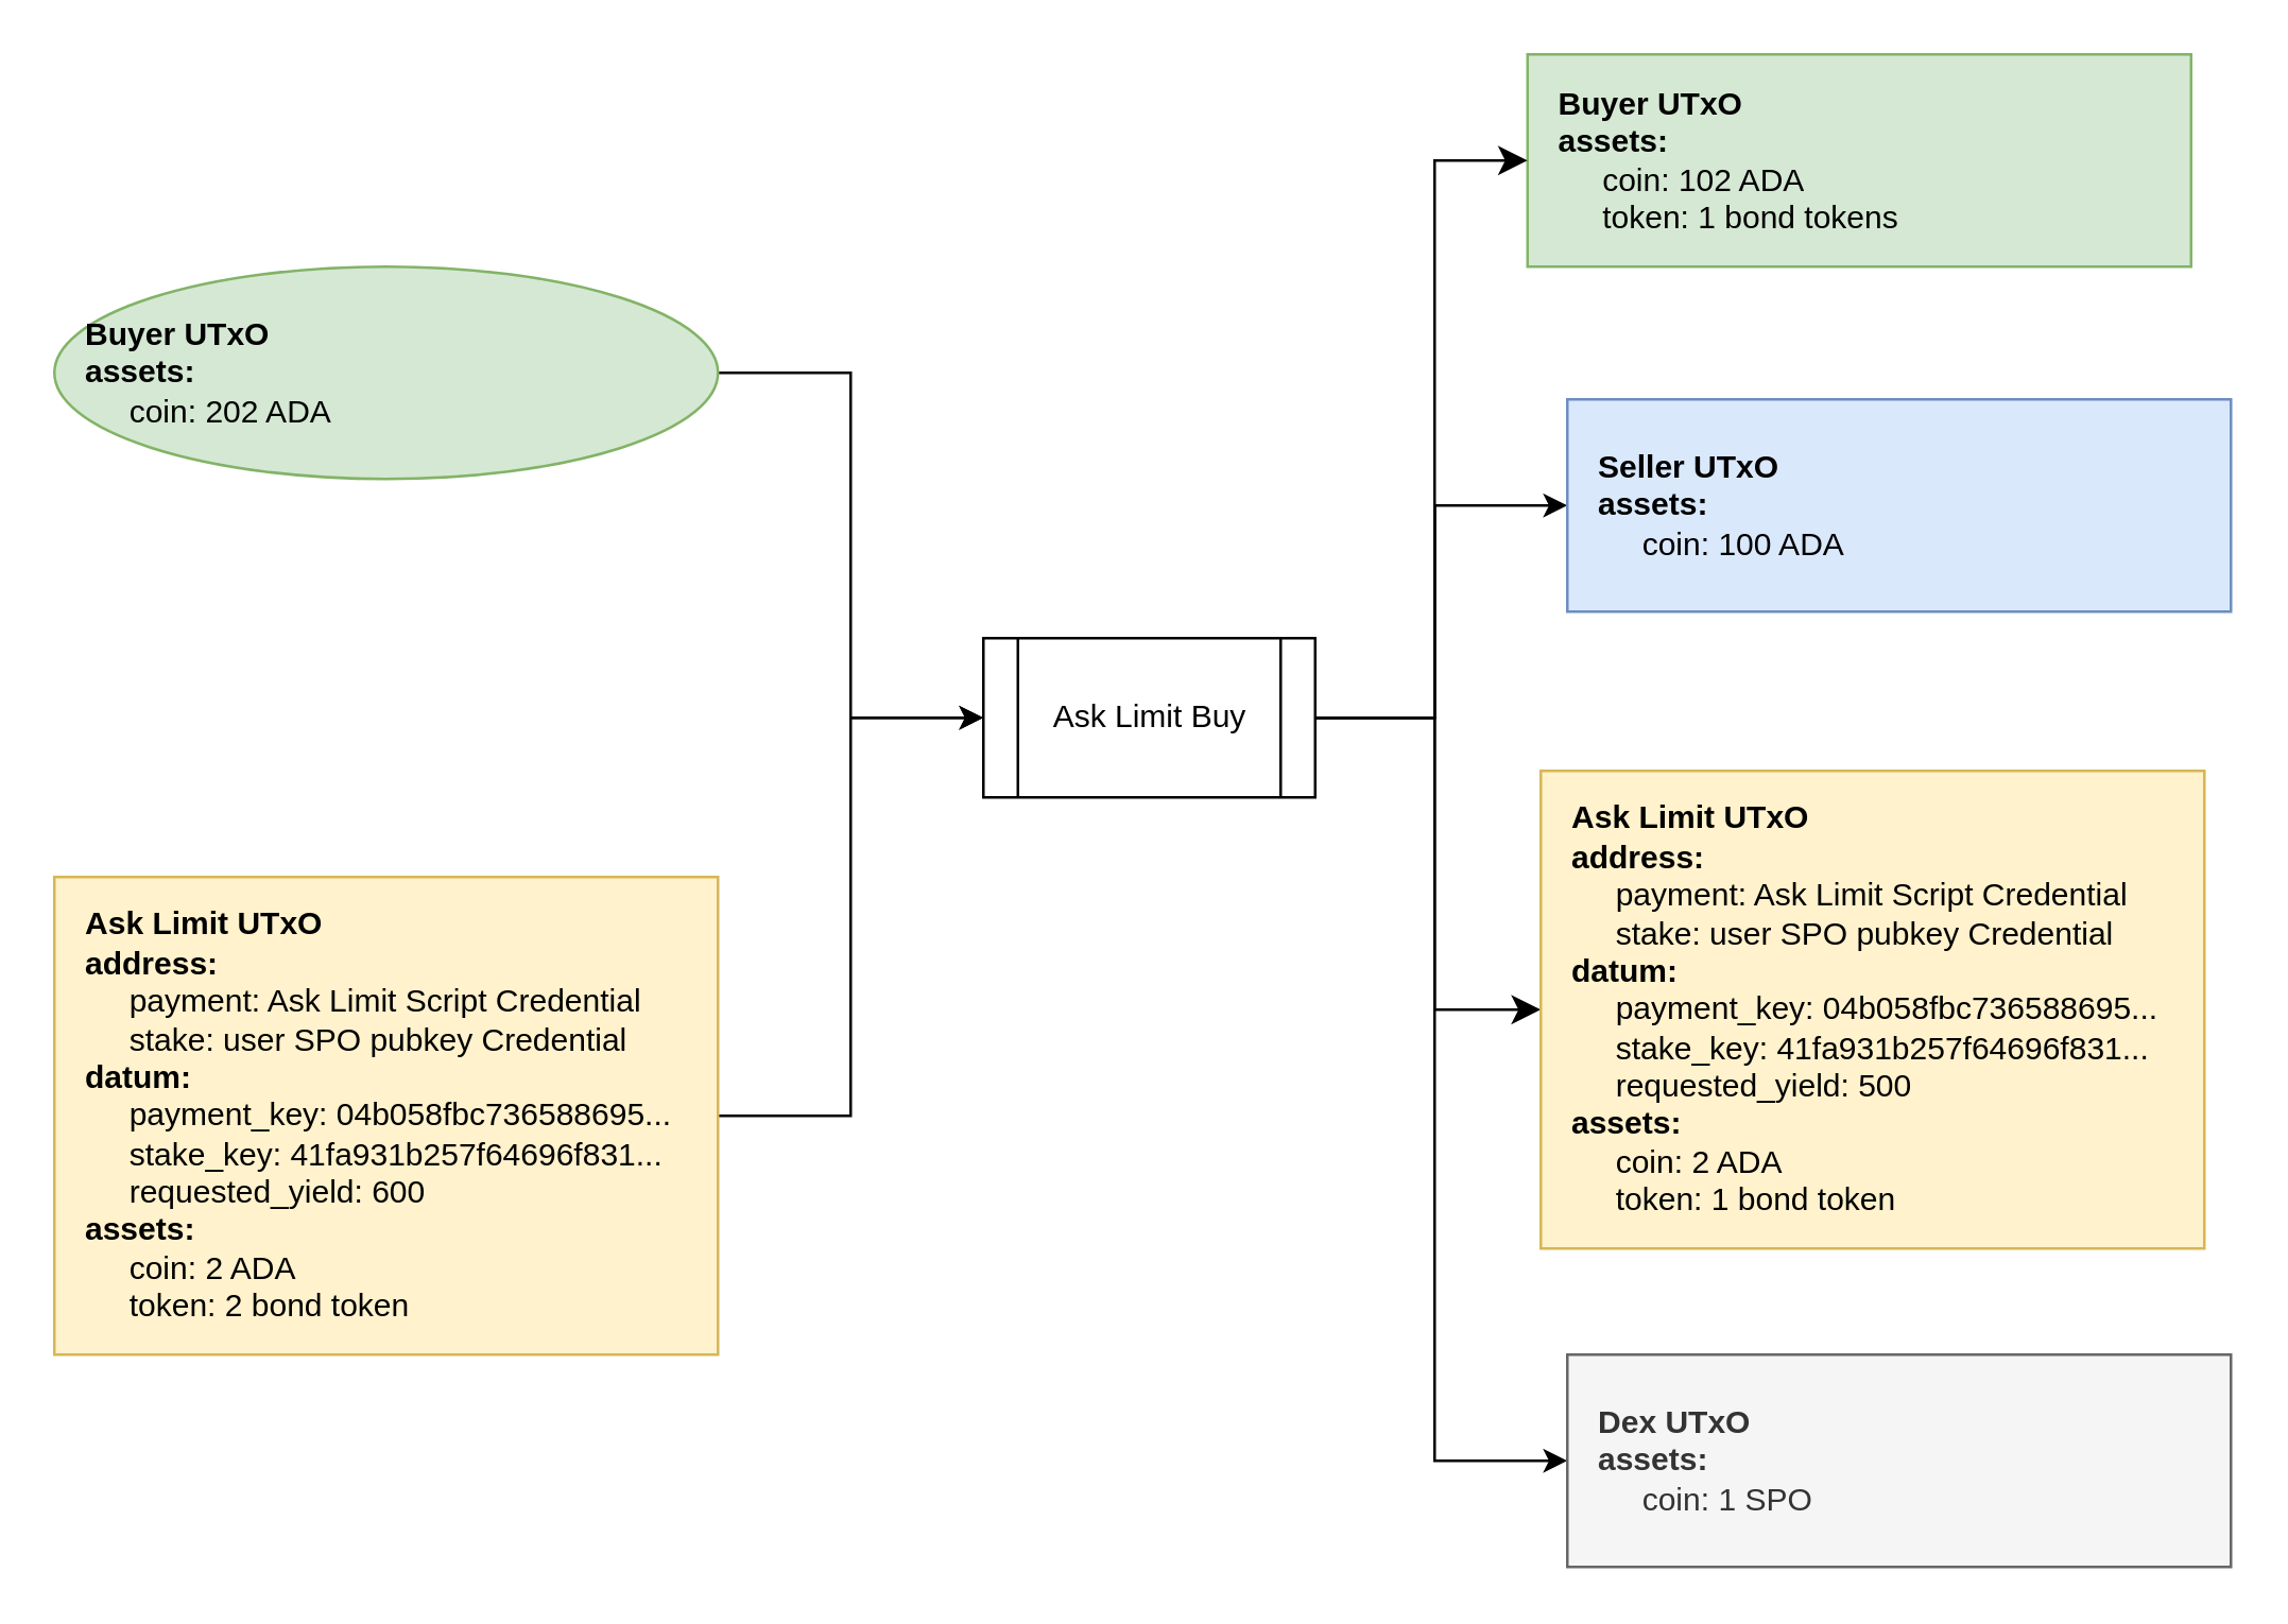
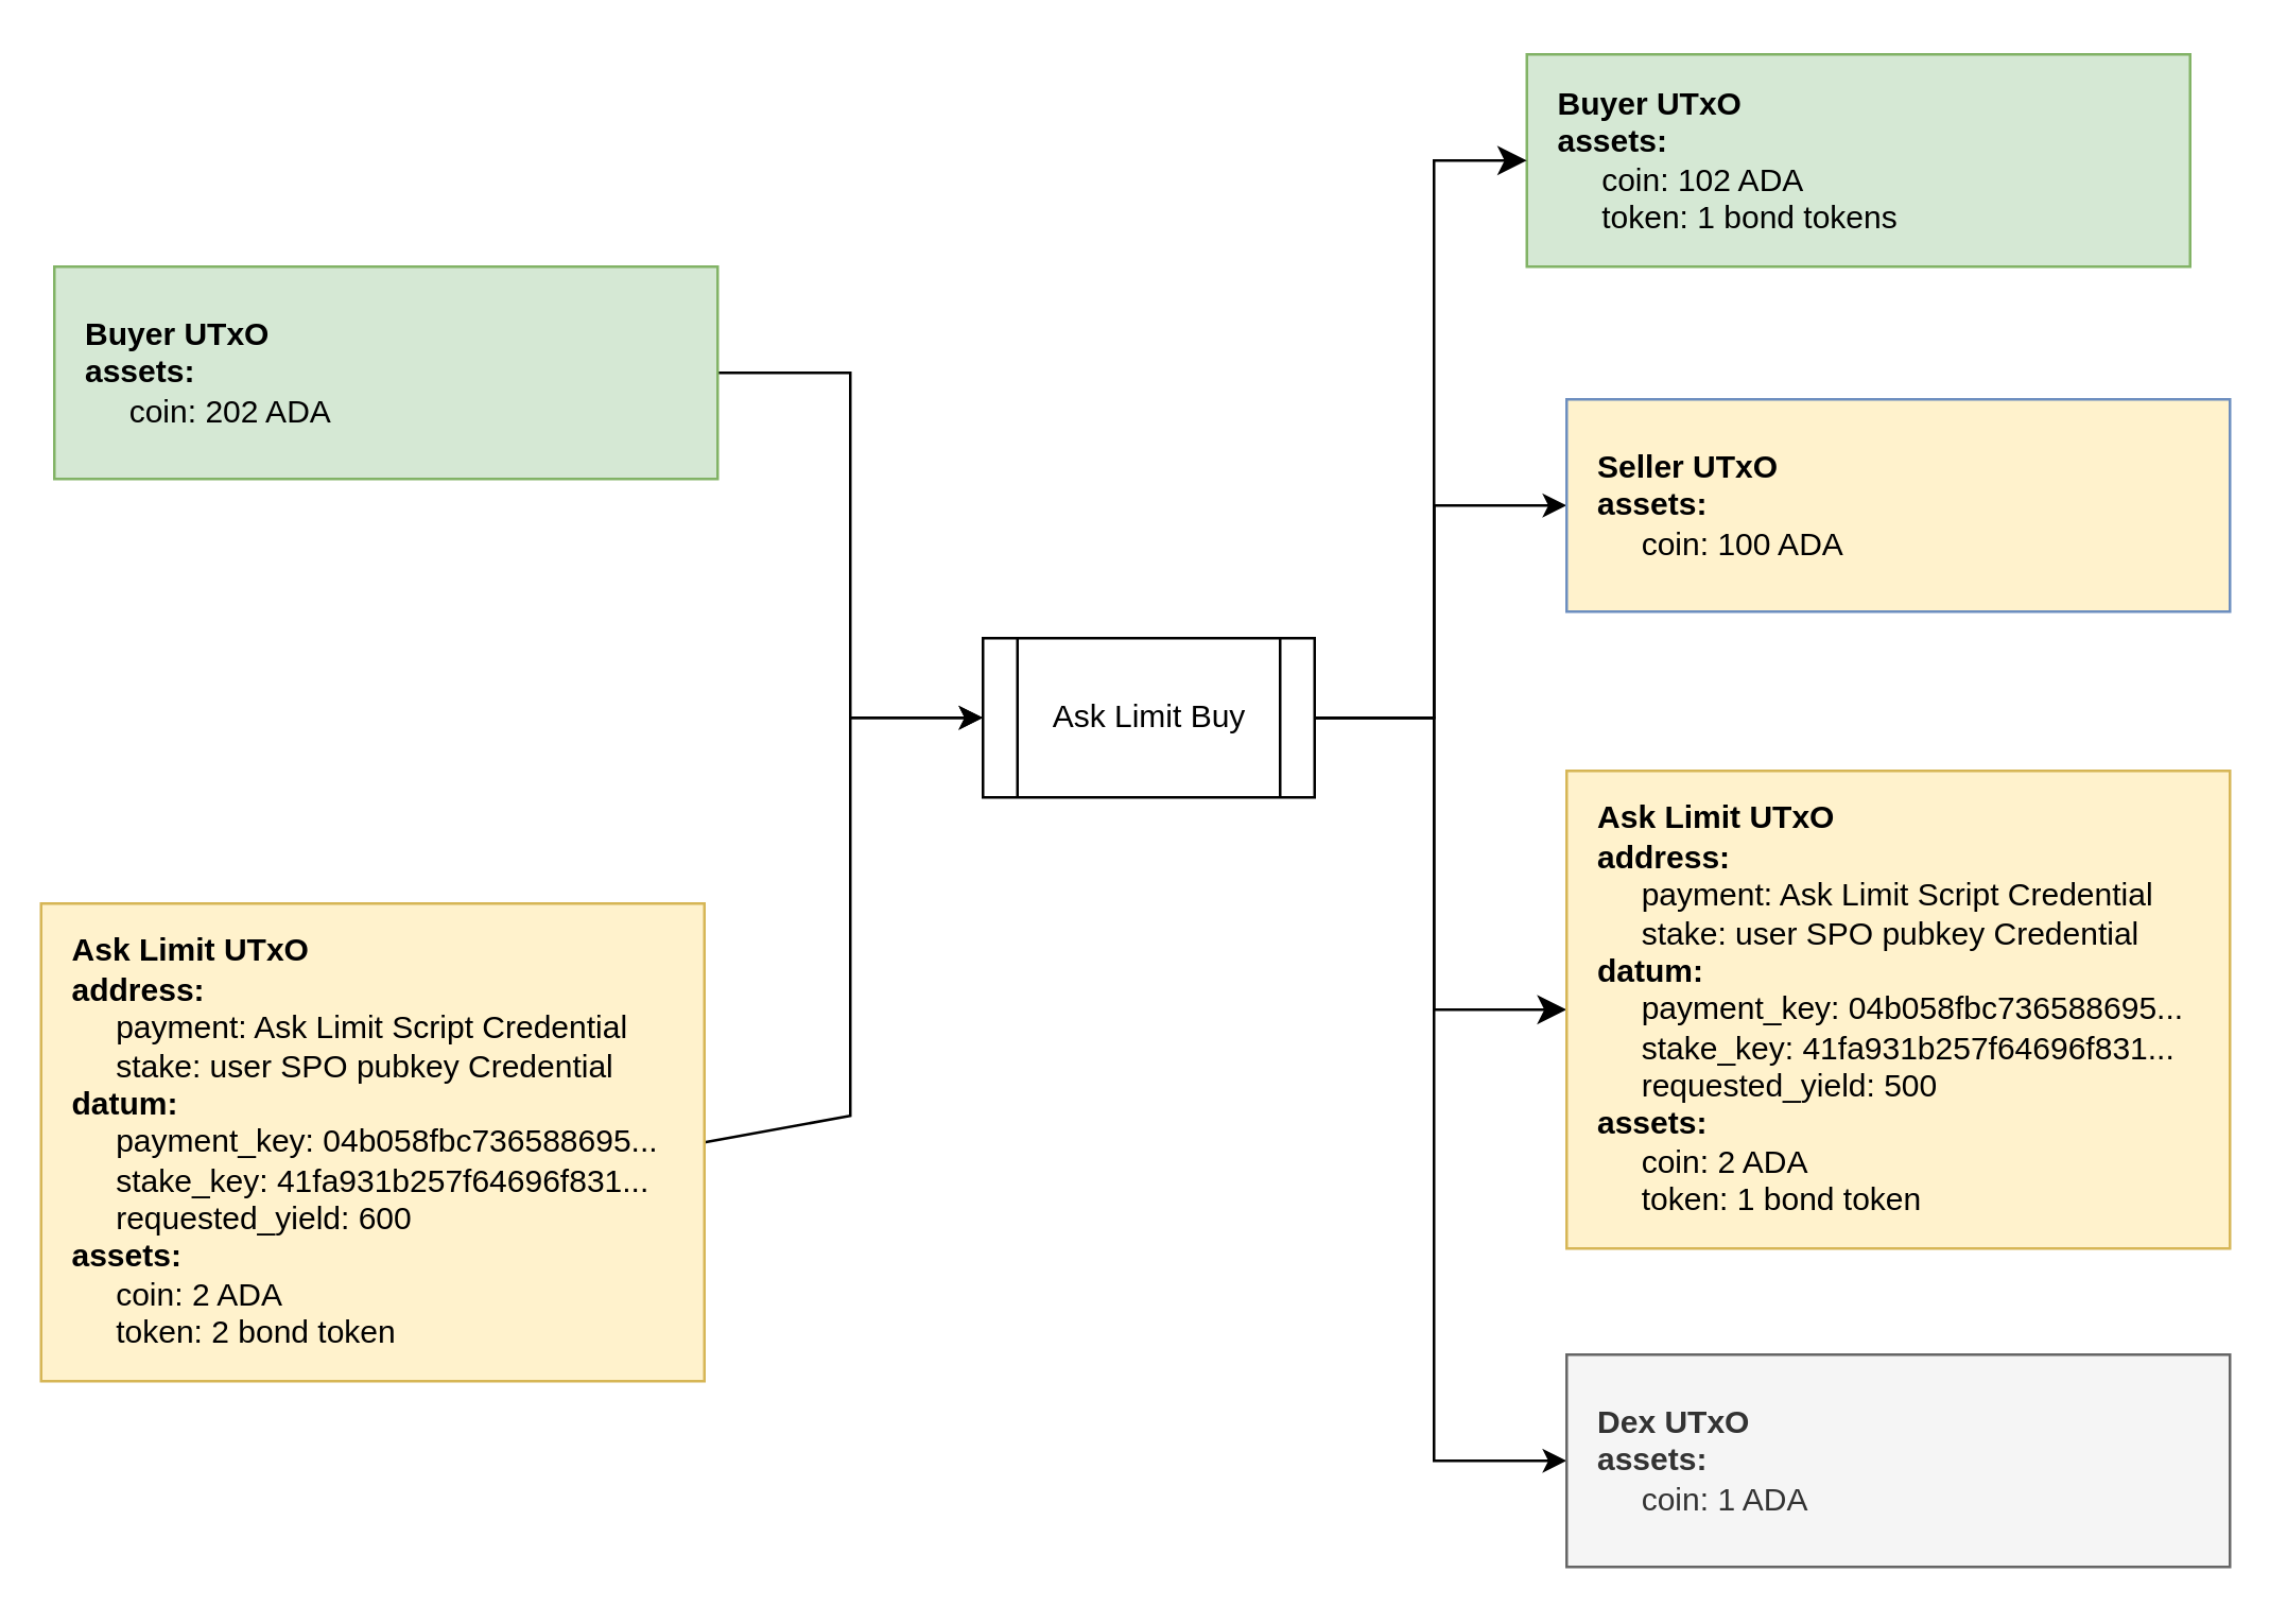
- <mxCell id="3" value="&amp;nbsp; &amp;nbsp;&lt;b&gt;Buyer UTxO&lt;/b&gt;&lt;br&gt;&lt;b&gt;&amp;nbsp; &amp;nbsp;assets:&lt;/b&gt;&lt;br&gt;&lt;span style=&quot;font-weight: bold; white-space: pre;&quot;&gt;&#09;&lt;/span&gt;coin: 202 ADA" style="ellipse;whiteSpace=wrap;html=1;align=left;fillColor=#d5e8d4;strokeColor=#82b366;" parent="1" vertex="1"><mxGeometry x="20" y="100" width="250" height="80" as="geometry" /></mxCell>
+ <mxCell id="3" value="&amp;nbsp; &amp;nbsp;&lt;b&gt;Buyer UTxO&lt;/b&gt;&lt;br&gt;&lt;b&gt;&amp;nbsp; &amp;nbsp;assets:&lt;/b&gt;&lt;br&gt;&lt;span style=&quot;font-weight: bold; white-space: pre;&quot;&gt;&#09;&lt;/span&gt;coin: 202 ADA" style="rounded=0;whiteSpace=wrap;html=1;align=left;fillColor=#d5e8d4;strokeColor=#82b366;" parent="1" vertex="1"><mxGeometry x="20" y="100" width="250" height="80" as="geometry" /></mxCell>
- <mxCell id="13" value="&amp;nbsp; &amp;nbsp;&lt;b&gt;Seller UTxO&lt;/b&gt;&lt;br&gt;&lt;b&gt;&amp;nbsp; &amp;nbsp;assets:&lt;/b&gt;&lt;br&gt;&lt;span style=&quot;font-weight: bold; white-space: pre;&quot;&gt;&#09;&lt;/span&gt;coin: 100 ADA" style="rounded=0;whiteSpace=wrap;html=1;align=left;fillColor=#dae8fc;strokeColor=#6c8ebf;" parent="1" vertex="1"><mxGeometry x="590" y="150" width="250" height="80" as="geometry" /></mxCell>
+ <mxCell id="13" value="&amp;nbsp; &amp;nbsp;&lt;b&gt;Seller UTxO&lt;/b&gt;&lt;br&gt;&lt;b&gt;&amp;nbsp; &amp;nbsp;assets:&lt;/b&gt;&lt;br&gt;&lt;span style=&quot;font-weight: bold; white-space: pre;&quot;&gt;&#09;&lt;/span&gt;coin: 100 ADA" style="rounded=0;whiteSpace=wrap;html=1;align=left;fillColor=#fff2cc;strokeColor=#6c8ebf;" parent="1" vertex="1"><mxGeometry x="590" y="150" width="250" height="80" as="geometry" /></mxCell>
- <mxCell id="9" value="&amp;nbsp; &amp;nbsp;&lt;b&gt;Ask Limit UTxO&lt;br&gt;&lt;/b&gt;&amp;nbsp; &amp;nbsp;&lt;b&gt;address:&lt;br&gt;&lt;/b&gt;&lt;span style=&quot;&quot;&gt;&#09;&lt;/span&gt;&lt;span style=&quot;&quot;&gt;&#09;&lt;/span&gt;&lt;span style=&quot;white-space: pre;&quot;&gt;&#09;&lt;/span&gt;payment: Ask Limit Script Credential&lt;br&gt;&lt;span style=&quot;&quot;&gt;&#09;&lt;/span&gt;&lt;span style=&quot;&quot;&gt;&#09;&lt;/span&gt;&lt;span style=&quot;white-space: pre;&quot;&gt;&#09;&lt;/span&gt;stake: user SPO pubkey Credential&lt;br&gt;&amp;nbsp; &amp;nbsp;&lt;b&gt;datum:&lt;br&gt;&lt;/b&gt;&lt;span style=&quot;&quot;&gt;&#09;&lt;/span&gt;&lt;span style=&quot;&quot;&gt;&#09;&lt;/span&gt;&lt;span style=&quot;white-space: pre;&quot;&gt;&#09;&lt;/span&gt;payment_key:&amp;nbsp;04b058fbc736588695...&lt;br&gt;&lt;span style=&quot;font-weight: bold;&quot;&gt;&#09;&lt;/span&gt;&lt;span style=&quot;white-space: pre;&quot;&gt;&#09;&lt;/span&gt;stake_key:&amp;nbsp;41fa931b257f64696f831...&lt;br&gt;&lt;span style=&quot;white-space: pre;&quot;&gt;&#09;&lt;/span&gt;requested_yield: 500&lt;br&gt;&lt;b&gt;&amp;nbsp; &amp;nbsp;assets:&lt;/b&gt;&lt;br&gt;&lt;span style=&quot;font-weight: bold;&quot;&gt;&#09;&lt;/span&gt;&lt;span style=&quot;&quot;&gt;&#09;&lt;/span&gt;&lt;span style=&quot;white-space: pre;&quot;&gt;&#09;&lt;/span&gt;coin: 2 ADA&lt;br&gt;&lt;span style=&quot;white-space: pre;&quot;&gt;&#09;&lt;/span&gt;token: 1 bond token" style="rounded=0;whiteSpace=wrap;html=1;align=left;fillColor=#fff2cc;strokeColor=#d6b656;" parent="1" vertex="1"><mxGeometry x="580" y="290" width="250" height="180" as="geometry" /></mxCell>
+ <mxCell id="9" value="&amp;nbsp; &amp;nbsp;&lt;b&gt;Ask Limit UTxO&lt;br&gt;&lt;/b&gt;&amp;nbsp; &amp;nbsp;&lt;b&gt;address:&lt;br&gt;&lt;/b&gt;&lt;span style=&quot;&quot;&gt;&#09;&lt;/span&gt;&lt;span style=&quot;&quot;&gt;&#09;&lt;/span&gt;&lt;span style=&quot;white-space: pre;&quot;&gt;&#09;&lt;/span&gt;payment: Ask Limit Script Credential&lt;br&gt;&lt;span style=&quot;&quot;&gt;&#09;&lt;/span&gt;&lt;span style=&quot;&quot;&gt;&#09;&lt;/span&gt;&lt;span style=&quot;white-space: pre;&quot;&gt;&#09;&lt;/span&gt;stake: user SPO pubkey Credential&lt;br&gt;&amp;nbsp; &amp;nbsp;&lt;b&gt;datum:&lt;br&gt;&lt;/b&gt;&lt;span style=&quot;&quot;&gt;&#09;&lt;/span&gt;&lt;span style=&quot;&quot;&gt;&#09;&lt;/span&gt;&lt;span style=&quot;white-space: pre;&quot;&gt;&#09;&lt;/span&gt;payment_key:&amp;nbsp;04b058fbc736588695...&lt;br&gt;&lt;span style=&quot;font-weight: bold;&quot;&gt;&#09;&lt;/span&gt;&lt;span style=&quot;white-space: pre;&quot;&gt;&#09;&lt;/span&gt;stake_key:&amp;nbsp;41fa931b257f64696f831...&lt;br&gt;&lt;span style=&quot;white-space: pre;&quot;&gt;&#09;&lt;/span&gt;requested_yield: 500&lt;br&gt;&lt;b&gt;&amp;nbsp; &amp;nbsp;assets:&lt;/b&gt;&lt;br&gt;&lt;span style=&quot;font-weight: bold;&quot;&gt;&#09;&lt;/span&gt;&lt;span style=&quot;&quot;&gt;&#09;&lt;/span&gt;&lt;span style=&quot;white-space: pre;&quot;&gt;&#09;&lt;/span&gt;coin: 2 ADA&lt;br&gt;&lt;span style=&quot;white-space: pre;&quot;&gt;&#09;&lt;/span&gt;token: 1 bond token" style="rounded=0;whiteSpace=wrap;html=1;align=left;fillColor=#fff2cc;strokeColor=#d6b656;" parent="1" vertex="1"><mxGeometry x="590" y="290" width="250" height="180" as="geometry" /></mxCell>
- <mxCell id="12" value="&amp;nbsp; &amp;nbsp;&lt;b&gt;Ask Limit UTxO&lt;br&gt;&lt;/b&gt;&amp;nbsp; &amp;nbsp;&lt;b&gt;address:&lt;br&gt;&lt;/b&gt;&lt;span style=&quot;&quot;&gt;&#09;&lt;/span&gt;&lt;span style=&quot;&quot;&gt;&#09;&lt;/span&gt;&lt;span style=&quot;white-space: pre;&quot;&gt;&#09;&lt;/span&gt;payment: Ask Limit Script Credential&lt;br&gt;&lt;span style=&quot;&quot;&gt;&#09;&lt;/span&gt;&lt;span style=&quot;&quot;&gt;&#09;&lt;/span&gt;&lt;span style=&quot;white-space: pre;&quot;&gt;&#09;&lt;/span&gt;stake: user SPO pubkey Credential&lt;br&gt;&amp;nbsp; &amp;nbsp;&lt;b&gt;datum:&lt;br&gt;&lt;/b&gt;&lt;span style=&quot;&quot;&gt;&#09;&lt;/span&gt;&lt;span style=&quot;&quot;&gt;&#09;&lt;/span&gt;&lt;span style=&quot;white-space: pre;&quot;&gt;&#09;&lt;/span&gt;payment_key:&amp;nbsp;04b058fbc736588695...&lt;br&gt;&lt;span style=&quot;font-weight: bold;&quot;&gt;&#09;&lt;/span&gt;&lt;span style=&quot;white-space: pre;&quot;&gt;&#09;&lt;/span&gt;stake_key:&amp;nbsp;41fa931b257f64696f831...&lt;br&gt;&lt;span style=&quot;white-space: pre;&quot;&gt;&#09;&lt;/span&gt;requested_yield: 600&lt;br&gt;&lt;b&gt;&amp;nbsp; &amp;nbsp;assets:&lt;/b&gt;&lt;br&gt;&lt;span style=&quot;font-weight: bold;&quot;&gt;&#09;&lt;/span&gt;&lt;span style=&quot;&quot;&gt;&#09;&lt;/span&gt;&lt;span style=&quot;white-space: pre;&quot;&gt;&#09;&lt;/span&gt;coin: 2 ADA&lt;br&gt;&lt;span style=&quot;white-space: pre;&quot;&gt;&#09;&lt;/span&gt;token: 2 bond token" style="rounded=0;whiteSpace=wrap;html=1;align=left;fillColor=#fff2cc;strokeColor=#d6b656;" parent="1" vertex="1"><mxGeometry x="20" y="330" width="250" height="180" as="geometry" /></mxCell>
+ <mxCell id="12" value="&amp;nbsp; &amp;nbsp;&lt;b&gt;Ask Limit UTxO&lt;br&gt;&lt;/b&gt;&amp;nbsp; &amp;nbsp;&lt;b&gt;address:&lt;br&gt;&lt;/b&gt;&lt;span style=&quot;&quot;&gt;&#09;&lt;/span&gt;&lt;span style=&quot;&quot;&gt;&#09;&lt;/span&gt;&lt;span style=&quot;white-space: pre;&quot;&gt;&#09;&lt;/span&gt;payment: Ask Limit Script Credential&lt;br&gt;&lt;span style=&quot;&quot;&gt;&#09;&lt;/span&gt;&lt;span style=&quot;&quot;&gt;&#09;&lt;/span&gt;&lt;span style=&quot;white-space: pre;&quot;&gt;&#09;&lt;/span&gt;stake: user SPO pubkey Credential&lt;br&gt;&amp;nbsp; &amp;nbsp;&lt;b&gt;datum:&lt;br&gt;&lt;/b&gt;&lt;span style=&quot;&quot;&gt;&#09;&lt;/span&gt;&lt;span style=&quot;&quot;&gt;&#09;&lt;/span&gt;&lt;span style=&quot;white-space: pre;&quot;&gt;&#09;&lt;/span&gt;payment_key:&amp;nbsp;04b058fbc736588695...&lt;br&gt;&lt;span style=&quot;font-weight: bold;&quot;&gt;&#09;&lt;/span&gt;&lt;span style=&quot;white-space: pre;&quot;&gt;&#09;&lt;/span&gt;stake_key:&amp;nbsp;41fa931b257f64696f831...&lt;br&gt;&lt;span style=&quot;white-space: pre;&quot;&gt;&#09;&lt;/span&gt;requested_yield: 600&lt;br&gt;&lt;b&gt;&amp;nbsp; &amp;nbsp;assets:&lt;/b&gt;&lt;br&gt;&lt;span style=&quot;font-weight: bold;&quot;&gt;&#09;&lt;/span&gt;&lt;span style=&quot;&quot;&gt;&#09;&lt;/span&gt;&lt;span style=&quot;white-space: pre;&quot;&gt;&#09;&lt;/span&gt;coin: 2 ADA&lt;br&gt;&lt;span style=&quot;white-space: pre;&quot;&gt;&#09;&lt;/span&gt;token: 2 bond token" style="rounded=0;whiteSpace=wrap;html=1;align=left;fillColor=#fff2cc;strokeColor=#d6b656;" parent="1" vertex="1"><mxGeometry x="15" y="340" width="250" height="180" as="geometry" /></mxCell>
- <mxCell id="14" value="&amp;nbsp; &amp;nbsp;&lt;b&gt;Dex UTxO&lt;/b&gt;&lt;br&gt;&lt;b&gt;&amp;nbsp; &amp;nbsp;assets:&lt;/b&gt;&lt;br&gt;&lt;span style=&quot;font-weight: bold; white-space: pre;&quot;&gt;&#09;&lt;/span&gt;coin: 1 SPO" style="rounded=0;whiteSpace=wrap;html=1;align=left;fillColor=#f5f5f5;strokeColor=#666666;fontColor=#333333;" parent="1" vertex="1"><mxGeometry x="590" y="510" width="250" height="80" as="geometry" /></mxCell>
+ <mxCell id="14" value="&amp;nbsp; &amp;nbsp;&lt;b&gt;Dex UTxO&lt;/b&gt;&lt;br&gt;&lt;b&gt;&amp;nbsp; &amp;nbsp;assets:&lt;/b&gt;&lt;br&gt;&lt;span style=&quot;font-weight: bold; white-space: pre;&quot;&gt;&#09;&lt;/span&gt;coin: 1 ADA" style="rounded=0;whiteSpace=wrap;html=1;align=left;fillColor=#f5f5f5;strokeColor=#666666;fontColor=#333333;" parent="1" vertex="1"><mxGeometry x="590" y="510" width="250" height="80" as="geometry" /></mxCell>
